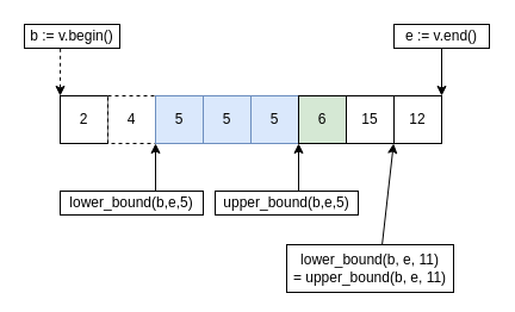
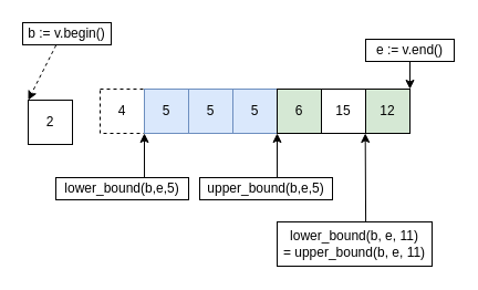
- <mxCell id="12" value="e := v.end()" style="text;html=1;strokeColor=default;fillColor=none;align=center;verticalAlign=middle;whiteSpace=wrap;rounded=0;" vertex="1" parent="1"><mxGeometry x="330" y="20" width="80" height="20" as="geometry" /></mxCell>
+ <mxCell id="12" value="e := v.end()" style="text;html=1;strokeColor=default;fillColor=none;align=center;verticalAlign=middle;whiteSpace=wrap;rounded=0;" vertex="1" parent="1"><mxGeometry x="330" y="35" width="80" height="20" as="geometry" /></mxCell>
- <mxCell id="2" value="2" style="rounded=0;whiteSpace=wrap;html=1;" vertex="1" parent="1"><mxGeometry x="50" y="80" width="40" height="40" as="geometry" /></mxCell>
+ <mxCell id="2" value="2" style="rounded=0;whiteSpace=wrap;html=1;" vertex="1" parent="1"><mxGeometry x="25" y="90" width="40" height="40" as="geometry" /></mxCell>
- <mxCell id="9" value="12" style="rounded=0;whiteSpace=wrap;html=1;" vertex="1" parent="1"><mxGeometry x="330" y="80" width="40" height="40" as="geometry" /></mxCell>
+ <mxCell id="9" value="12" style="rounded=0;whiteSpace=wrap;html=1;fillColor=#d5e8d4;" vertex="1" parent="1"><mxGeometry x="330" y="80" width="40" height="40" as="geometry" /></mxCell>
- <mxCell id="19" value="lower_bound(b, e, 11)&lt;br&gt;= upper_bound(&lt;span&gt;b, e, 11)&lt;/span&gt;" style="text;html=1;strokeColor=default;fillColor=none;align=center;verticalAlign=middle;whiteSpace=wrap;rounded=0;" vertex="1" parent="1"><mxGeometry x="240" y="205" width="140" height="40" as="geometry" /></mxCell>
+ <mxCell id="19" value="lower_bound(b, e, 11)&lt;br&gt;= upper_bound(&lt;span&gt;b, e, 11)&lt;/span&gt;" style="text;html=1;strokeColor=default;fillColor=none;align=center;verticalAlign=middle;whiteSpace=wrap;rounded=0;" vertex="1" parent="1"><mxGeometry x="250" y="200" width="140" height="40" as="geometry" /></mxCell>
